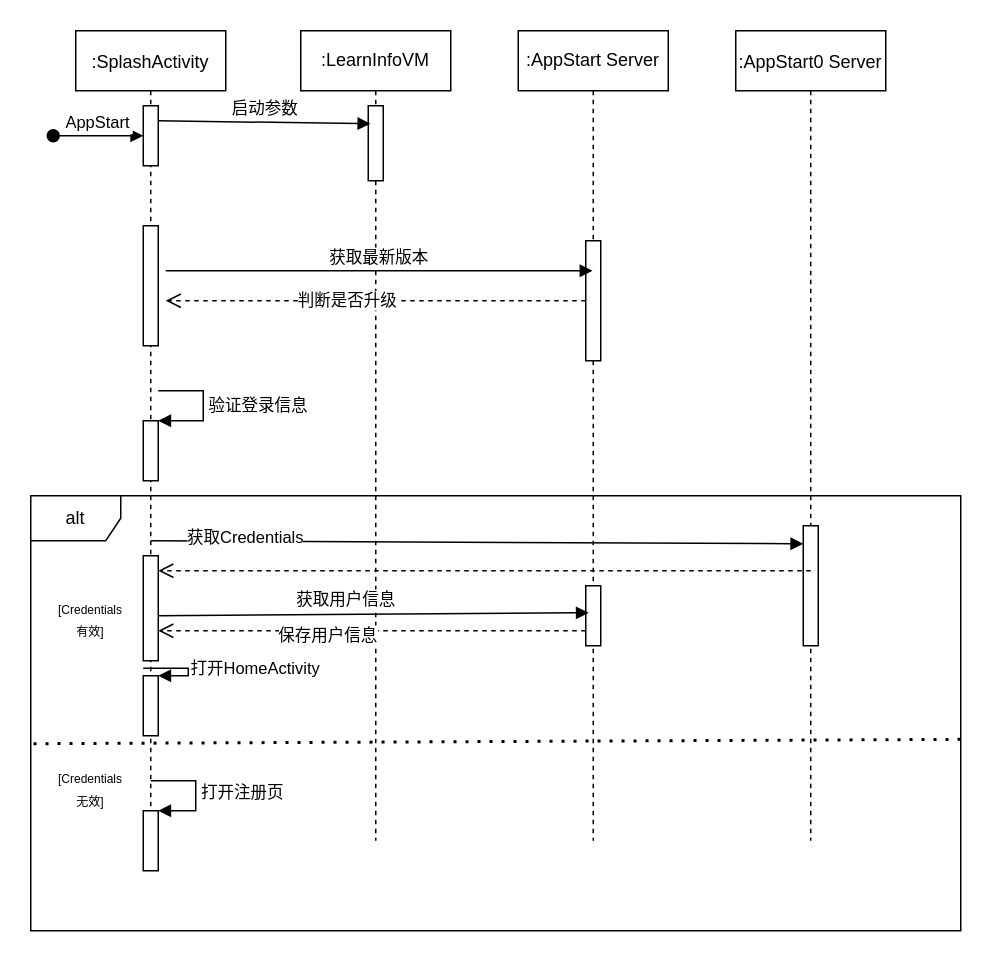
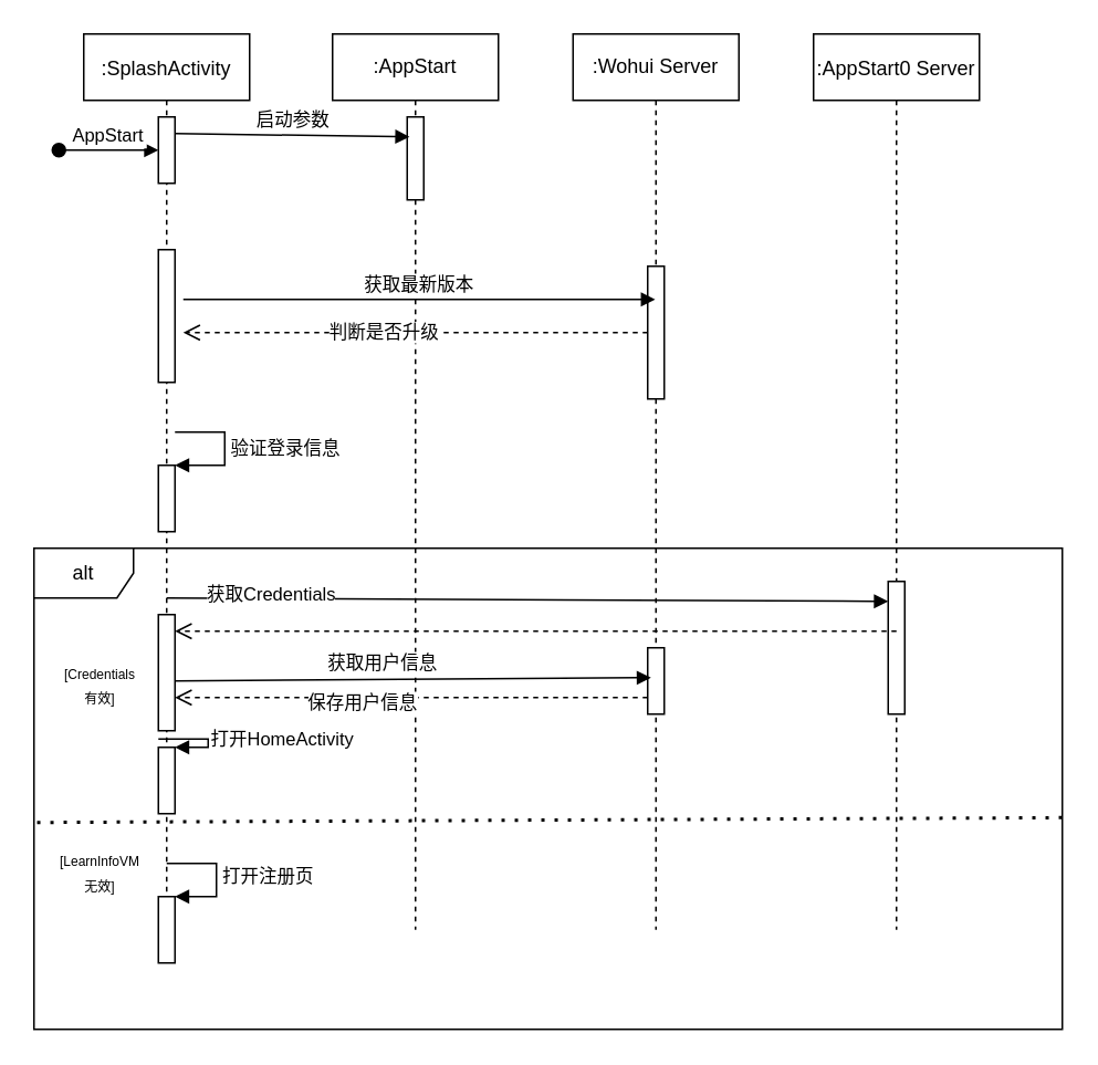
- <mxCell id="18" value=":LearnInfoVM" style="shape=umlLifeline;perimeter=lifelinePerimeter;whiteSpace=wrap;html=1;container=1;collapsible=0;recursiveResize=0;outlineConnect=0;" vertex="1" parent="1"><mxGeometry x="200" y="20" width="100" height="540" as="geometry" /></mxCell>
+ <mxCell id="18" value=":AppStart" style="shape=umlLifeline;perimeter=lifelinePerimeter;whiteSpace=wrap;html=1;container=1;collapsible=0;recursiveResize=0;outlineConnect=0;" vertex="1" parent="1"><mxGeometry x="200" y="20" width="100" height="540" as="geometry" /></mxCell>
- <mxCell id="15" value=":AppStart Server" style="shape=umlLifeline;perimeter=lifelinePerimeter;whiteSpace=wrap;html=1;container=1;collapsible=0;recursiveResize=0;outlineConnect=0;" vertex="1" parent="1"><mxGeometry x="345" y="20" width="100" height="540" as="geometry" /></mxCell>
+ <mxCell id="15" value=":Wohui Server" style="shape=umlLifeline;perimeter=lifelinePerimeter;whiteSpace=wrap;html=1;container=1;collapsible=0;recursiveResize=0;outlineConnect=0;" vertex="1" parent="1"><mxGeometry x="345" y="20" width="100" height="540" as="geometry" /></mxCell>
- <mxCell id="27" value="&lt;font style=&quot;font-size: 8px&quot;&gt;[Credentials&lt;br&gt;无效]&lt;/font&gt;" style="text;html=1;strokeColor=none;fillColor=none;align=center;verticalAlign=middle;whiteSpace=wrap;rounded=0;" vertex="1" parent="1"><mxGeometry x="40" y="500" width="40" height="50" as="geometry" /></mxCell>
+ <mxCell id="27" value="&lt;font style=&quot;font-size: 8px&quot;&gt;[LearnInfoVM&lt;br&gt;无效]&lt;/font&gt;" style="text;html=1;strokeColor=none;fillColor=none;align=center;verticalAlign=middle;whiteSpace=wrap;rounded=0;" vertex="1" parent="1"><mxGeometry x="40" y="500" width="40" height="50" as="geometry" /></mxCell>
